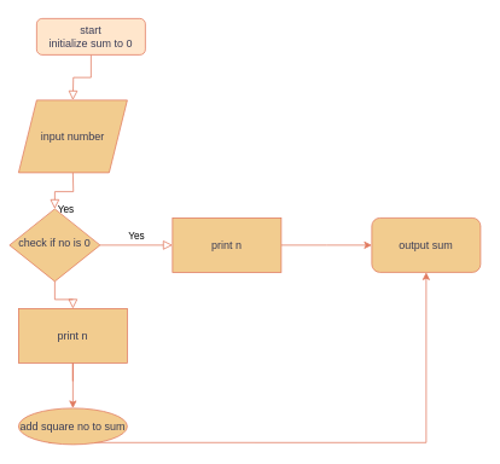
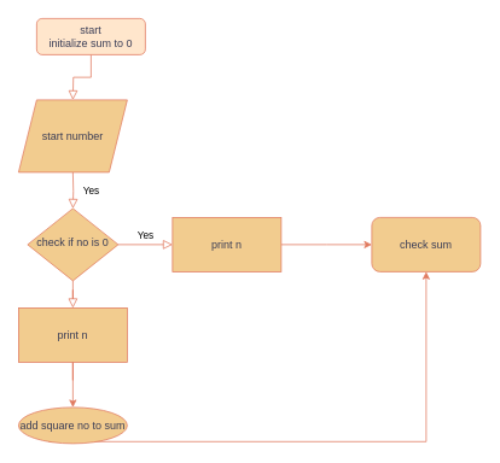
- <mxCell id="8" value="input number" style="shape=parallelogram;perimeter=parallelogramPerimeter;whiteSpace=wrap;html=1;fixedSize=1;labelBackgroundColor=none;fillColor=#F2CC8F;strokeColor=#E07A5F;fontColor=#393C56;" vertex="1" parent="1"><mxGeometry x="20" y="110" width="120" height="80" as="geometry" /></mxCell>
+ <mxCell id="8" value="start number" style="shape=parallelogram;perimeter=parallelogramPerimeter;whiteSpace=wrap;html=1;fixedSize=1;labelBackgroundColor=none;fillColor=#F2CC8F;strokeColor=#E07A5F;fontColor=#393C56;" vertex="1" parent="1"><mxGeometry x="20" y="110" width="120" height="80" as="geometry" /></mxCell>
- <mxCell id="7" value="check if no is 0" style="rhombus;whiteSpace=wrap;html=1;shadow=0;fontFamily=Helvetica;fontSize=12;align=center;strokeWidth=1;spacing=6;spacingTop=-4;labelBackgroundColor=none;fillColor=#F2CC8F;strokeColor=#E07A5F;fontColor=#393C56;" parent="1" vertex="1"><mxGeometry x="10" y="230" width="100" height="80" as="geometry" /></mxCell>
+ <mxCell id="7" value="check if no is 0" style="rhombus;whiteSpace=wrap;html=1;shadow=0;fontFamily=Helvetica;fontSize=12;align=center;strokeWidth=1;spacing=6;spacingTop=-4;labelBackgroundColor=none;fillColor=#F2CC8F;strokeColor=#E07A5F;fontColor=#393C56;" parent="1" vertex="1"><mxGeometry x="30" y="230" width="100" height="80" as="geometry" /></mxCell>
- <mxCell id="11" value="output sum" style="rounded=1;whiteSpace=wrap;html=1;labelBackgroundColor=none;fillColor=#F2CC8F;strokeColor=#E07A5F;fontColor=#393C56;" vertex="1" parent="1"><mxGeometry x="410" y="240" width="120" height="60" as="geometry" /></mxCell>
+ <mxCell id="11" value="check sum" style="rounded=1;whiteSpace=wrap;html=1;labelBackgroundColor=none;fillColor=#F2CC8F;strokeColor=#E07A5F;fontColor=#393C56;" vertex="1" parent="1"><mxGeometry x="410" y="240" width="120" height="60" as="geometry" /></mxCell>
